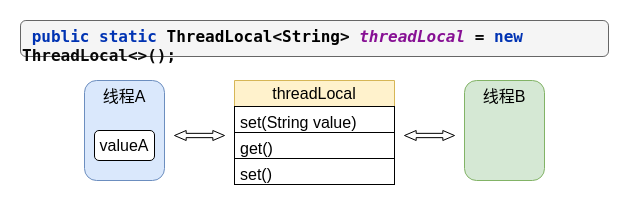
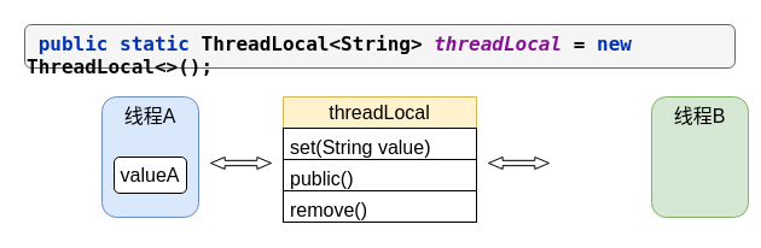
- <mxCell id="3" value="线程B" style="rounded=1;whiteSpace=wrap;html=1;fontSize=16;verticalAlign=top;fillColor=#d5e8d4;strokeColor=#82b366;" vertex="1" parent="1"><mxGeometry x="464" y="80" width="80" height="100" as="geometry" /></mxCell>
+ <mxCell id="3" value="线程B" style="rounded=1;whiteSpace=wrap;html=1;fontSize=16;verticalAlign=top;fillColor=#d5e8d4;strokeColor=#82b366;" vertex="1" parent="1"><mxGeometry x="539" y="80" width="80" height="100" as="geometry" /></mxCell>
- <mxCell id="6" value="get()" style="text;strokeColor=default;fillColor=none;align=left;verticalAlign=top;spacingLeft=4;spacingRight=4;overflow=hidden;rotatable=0;points=[[0,0.5],[1,0.5]];portConstraint=eastwest;whiteSpace=wrap;html=1;fontSize=16;" vertex="1" parent="4"><mxGeometry y="52" width="160" height="26" as="geometry" /></mxCell>
+ <mxCell id="6" value="public()" style="text;strokeColor=default;fillColor=none;align=left;verticalAlign=top;spacingLeft=4;spacingRight=4;overflow=hidden;rotatable=0;points=[[0,0.5],[1,0.5]];portConstraint=eastwest;whiteSpace=wrap;html=1;fontSize=16;" vertex="1" parent="4"><mxGeometry y="52" width="160" height="26" as="geometry" /></mxCell>
- <mxCell id="7" value="set()" style="text;strokeColor=default;fillColor=none;align=left;verticalAlign=top;spacingLeft=4;spacingRight=4;overflow=hidden;rotatable=0;points=[[0,0.5],[1,0.5]];portConstraint=eastwest;whiteSpace=wrap;html=1;fontSize=16;" vertex="1" parent="4"><mxGeometry y="78" width="160" height="26" as="geometry" /></mxCell>
+ <mxCell id="7" value="remove()" style="text;strokeColor=default;fillColor=none;align=left;verticalAlign=top;spacingLeft=4;spacingRight=4;overflow=hidden;rotatable=0;points=[[0,0.5],[1,0.5]];portConstraint=eastwest;whiteSpace=wrap;html=1;fontSize=16;" vertex="1" parent="4"><mxGeometry y="78" width="160" height="26" as="geometry" /></mxCell>
